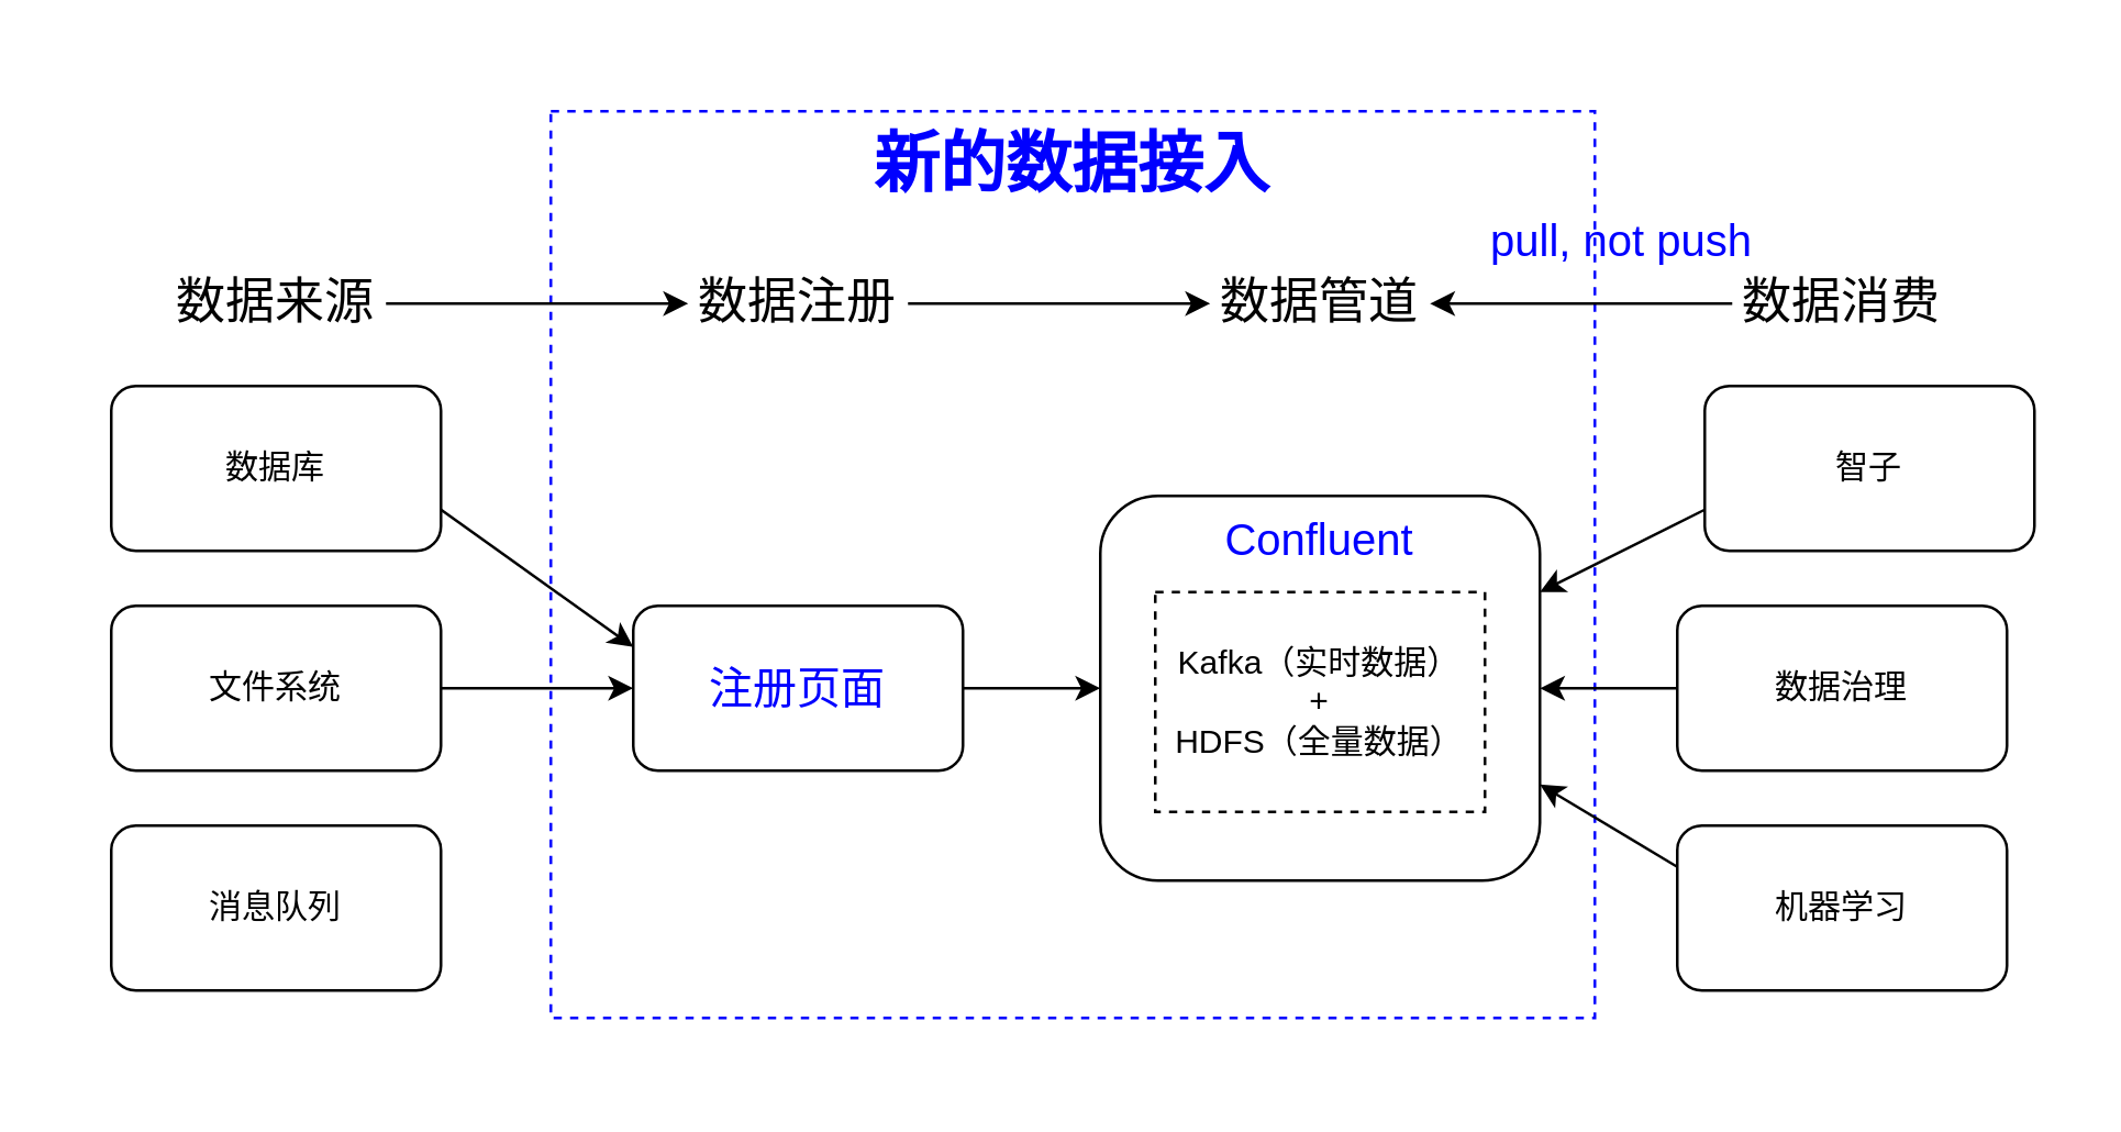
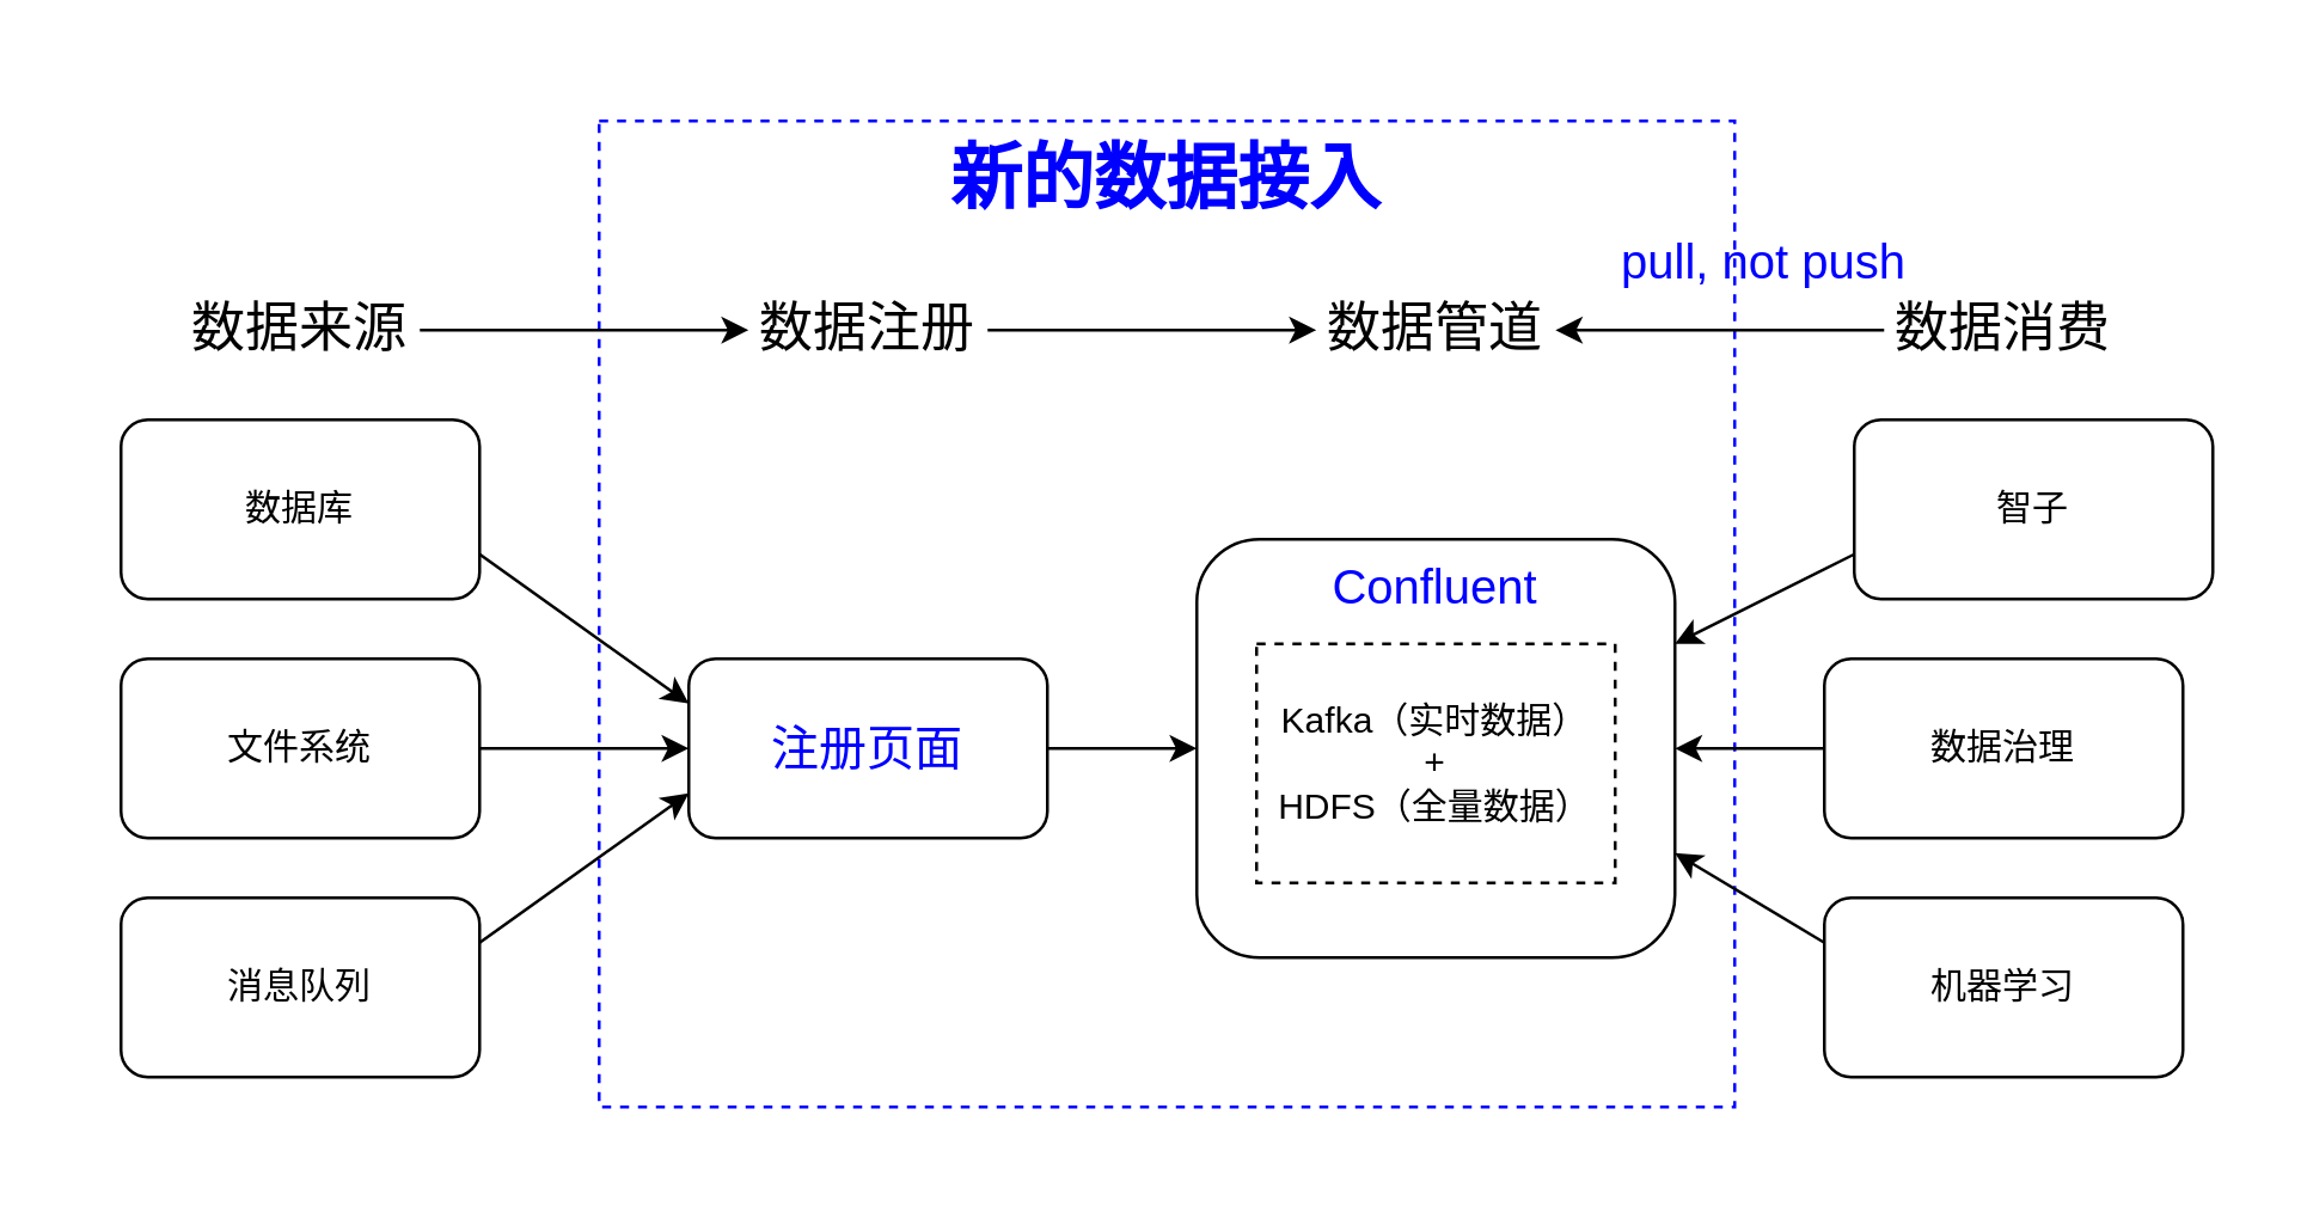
+ <mxCell id="20" value="" style="endArrow=classic;html=1;exitX=1;exitY=0.25;exitDx=0;exitDy=0;entryX=0;entryY=0.75;entryDx=0;entryDy=0;" parent="1" source="17" target="13" edge="1"><mxGeometry width="50" height="50" relative="1" as="geometry"><mxPoint x="290" y="420" as="sourcePoint" /><mxPoint x="340" y="370" as="targetPoint" /></mxGeometry></mxCell>
